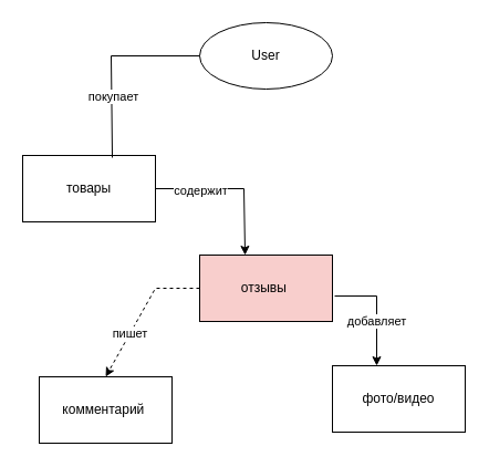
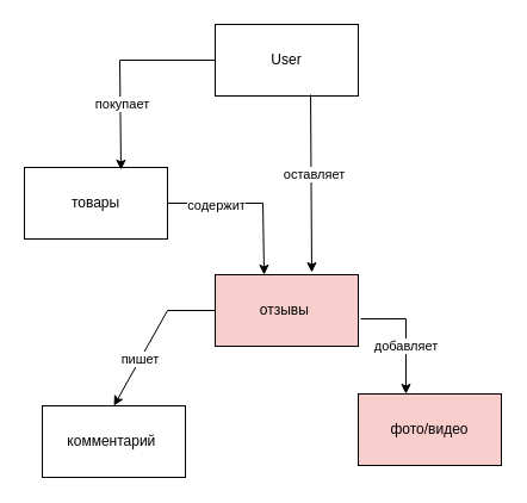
- <mxCell id="2" value="User" style="ellipse;whiteSpace=wrap;html=1;" vertex="1" parent="1"><mxGeometry x="180" y="20" width="120" height="60" as="geometry" /></mxCell>
+ <mxCell id="2" value="User" style="rounded=0;whiteSpace=wrap;html=1;" vertex="1" parent="1"><mxGeometry x="180" y="20" width="120" height="60" as="geometry" /></mxCell>
- <mxCell id="7" value="" style="endArrow=none;html=1;rounded=0;exitX=0;exitY=0.5;exitDx=0;exitDy=0;entryX=0.675;entryY=0.033;entryDx=0;entryDy=0;entryPerimeter=0;" edge="1" parent="1" source="2" target="3"><mxGeometry width="50" height="50" relative="1" as="geometry"><mxPoint x="240" y="240" as="sourcePoint" /><mxPoint x="290" y="190" as="targetPoint" /><Array as="points"><mxPoint x="100" y="50" /></Array></mxGeometry></mxCell>
+ <mxCell id="7" value="" style="endArrow=classic;html=1;rounded=0;exitX=0;exitY=0.5;exitDx=0;exitDy=0;entryX=0.675;entryY=0.033;entryDx=0;entryDy=0;entryPerimeter=0;" edge="1" parent="1" source="2" target="3"><mxGeometry width="50" height="50" relative="1" as="geometry"><mxPoint x="240" y="240" as="sourcePoint" /><mxPoint x="290" y="190" as="targetPoint" /><Array as="points"><mxPoint x="100" y="50" /></Array></mxGeometry></mxCell>
+ <mxCell id="9" value="" style="endArrow=classic;html=1;rounded=0;exitX=0.667;exitY=0.983;exitDx=0;exitDy=0;exitPerimeter=0;entryX=0.675;entryY=-0.033;entryDx=0;entryDy=0;entryPerimeter=0;" edge="1" parent="1" source="2" target="4"><mxGeometry width="50" height="50" relative="1" as="geometry"><mxPoint x="240" y="240" as="sourcePoint" /><mxPoint x="290" y="190" as="targetPoint" /></mxGeometry></mxCell>
+ <mxCell id="10" value="оставляет" style="edgeLabel;html=1;align=center;verticalAlign=middle;resizable=0;points=[];" vertex="1" connectable="0" parent="9"><mxGeometry x="-0.101" y="2" relative="1" as="geometry"><mxPoint as="offset" /></mxGeometry></mxCell>
- <mxCell id="11" value="" style="endArrow=classic;html=1;rounded=0;exitX=0;exitY=0.5;exitDx=0;exitDy=0;entryX=0.5;entryY=0;entryDx=0;entryDy=0;dashed=1;" edge="1" parent="1" source="4" target="6"><mxGeometry width="50" height="50" relative="1" as="geometry"><mxPoint x="240" y="240" as="sourcePoint" /><mxPoint x="110" y="328" as="targetPoint" /><Array as="points"><mxPoint x="140" y="260" /></Array></mxGeometry></mxCell>
+ <mxCell id="11" value="" style="endArrow=classic;html=1;rounded=0;exitX=0;exitY=0.5;exitDx=0;exitDy=0;entryX=0.5;entryY=0;entryDx=0;entryDy=0;" edge="1" parent="1" source="4" target="6"><mxGeometry width="50" height="50" relative="1" as="geometry"><mxPoint x="240" y="240" as="sourcePoint" /><mxPoint x="110" y="328" as="targetPoint" /><Array as="points"><mxPoint x="140" y="260" /></Array></mxGeometry></mxCell>
- <mxCell id="5" value="фото/видео" style="rounded=0;whiteSpace=wrap;html=1;" vertex="1" parent="1"><mxGeometry x="300" y="330" width="120" height="60" as="geometry" /></mxCell>
+ <mxCell id="5" value="фото/видео" style="rounded=0;whiteSpace=wrap;html=1;fillColor=#f8cecc;" vertex="1" parent="1"><mxGeometry x="300" y="330" width="120" height="60" as="geometry" /></mxCell>
